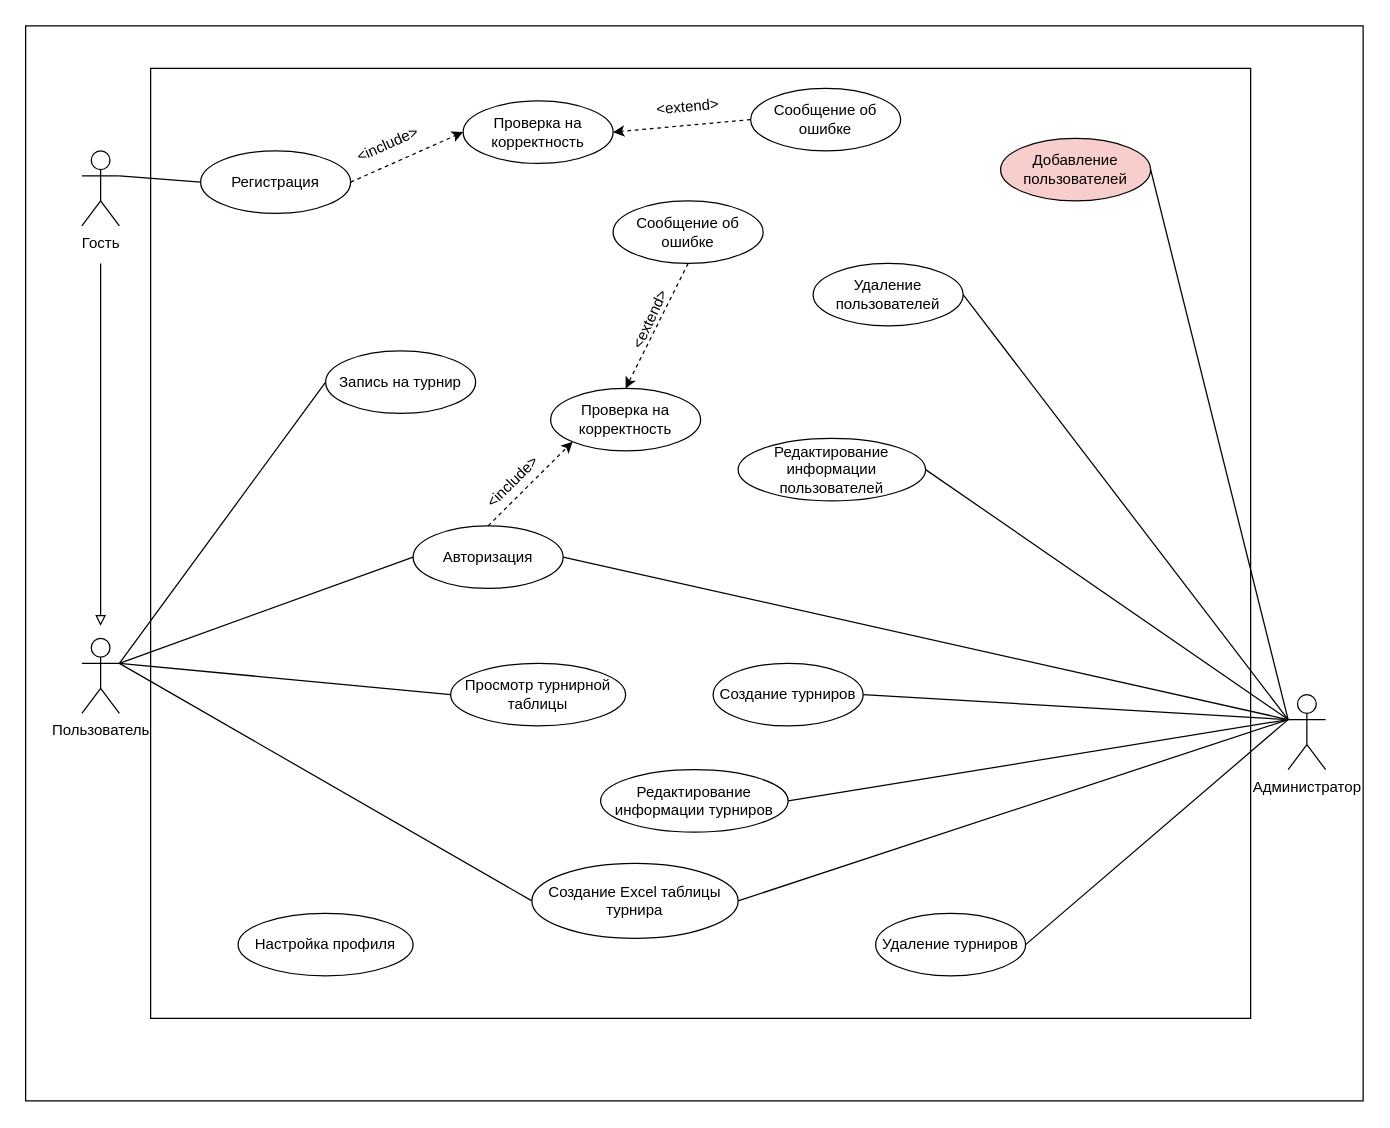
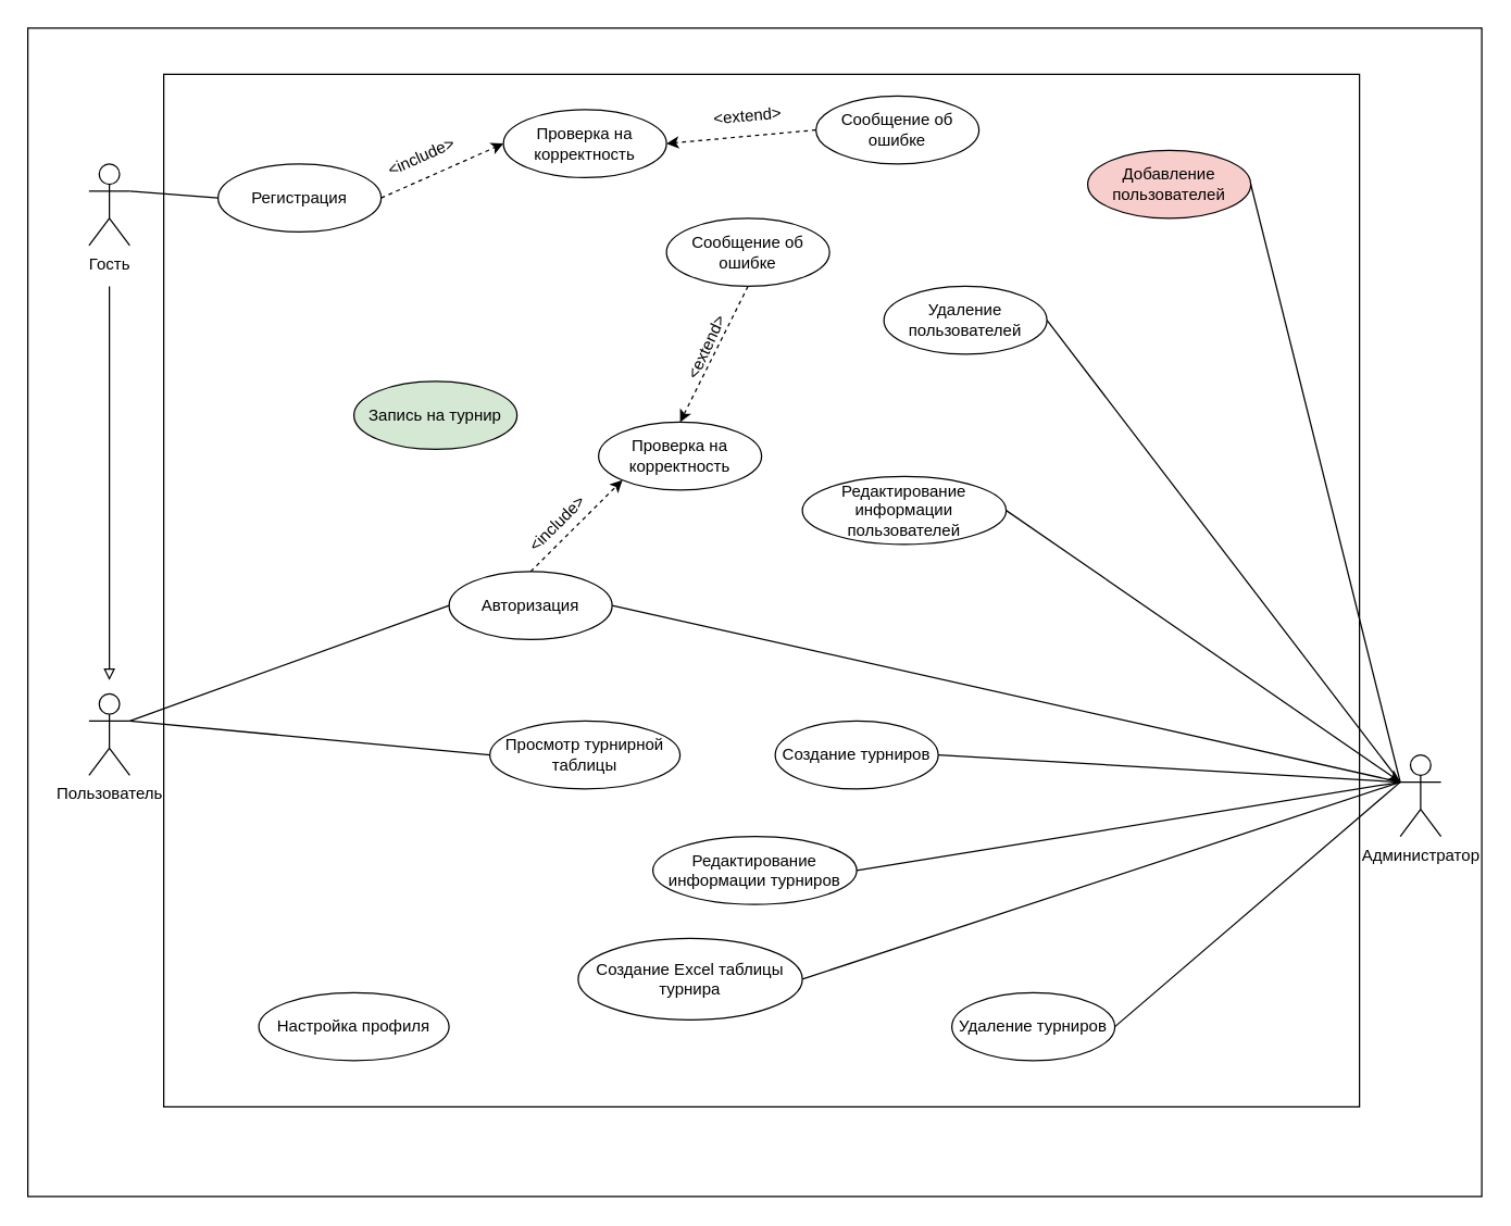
- <mxCell id="13" value="Запись на турнир" style="ellipse;whiteSpace=wrap;html=1;" vertex="1" parent="1"><mxGeometry x="260" y="280" width="120" height="50" as="geometry" /></mxCell>
+ <mxCell id="13" value="Запись на турнир" style="ellipse;whiteSpace=wrap;html=1;fillColor=#d5e8d4;" vertex="1" parent="1"><mxGeometry x="260" y="280" width="120" height="50" as="geometry" /></mxCell>
- <mxCell id="25" value="" style="endArrow=none;html=1;rounded=0;entryX=0;entryY=0.5;entryDx=0;entryDy=0;exitX=1;exitY=0.333;exitDx=0;exitDy=0;exitPerimeter=0;" edge="1" parent="1" source="5" target="13"><mxGeometry width="50" height="50" relative="1" as="geometry"><mxPoint x="100" y="530" as="sourcePoint" /><mxPoint x="500" y="430" as="targetPoint" /></mxGeometry></mxCell>
- <mxCell id="27" value="" style="endArrow=none;html=1;rounded=0;entryX=0;entryY=0.333;entryDx=0;entryDy=0;entryPerimeter=0;exitX=1;exitY=0.5;exitDx=0;exitDy=0;" edge="1" parent="1" source="18" target="6"><mxGeometry width="50" height="50" relative="1" as="geometry"><mxPoint x="710" y="440" as="sourcePoint" /><mxPoint x="760" y="390" as="targetPoint" /></mxGeometry></mxCell>
+ <mxCell id="27" value="" style="endArrow=classic;html=1;rounded=0;entryX=0;entryY=0.333;entryDx=0;entryDy=0;entryPerimeter=0;exitX=1;exitY=0.5;exitDx=0;exitDy=0;" edge="1" parent="1" source="18" target="6"><mxGeometry width="50" height="50" relative="1" as="geometry"><mxPoint x="710" y="440" as="sourcePoint" /><mxPoint x="760" y="390" as="targetPoint" /></mxGeometry></mxCell>
- <mxCell id="38" value="" style="endArrow=none;html=1;rounded=0;exitX=1;exitY=0.333;exitDx=0;exitDy=0;exitPerimeter=0;entryX=0;entryY=0.5;entryDx=0;entryDy=0;" edge="1" parent="1" source="5" target="37"><mxGeometry width="50" height="50" relative="1" as="geometry"><mxPoint x="560" y="480" as="sourcePoint" /><mxPoint x="610" y="430" as="targetPoint" /></mxGeometry></mxCell>
